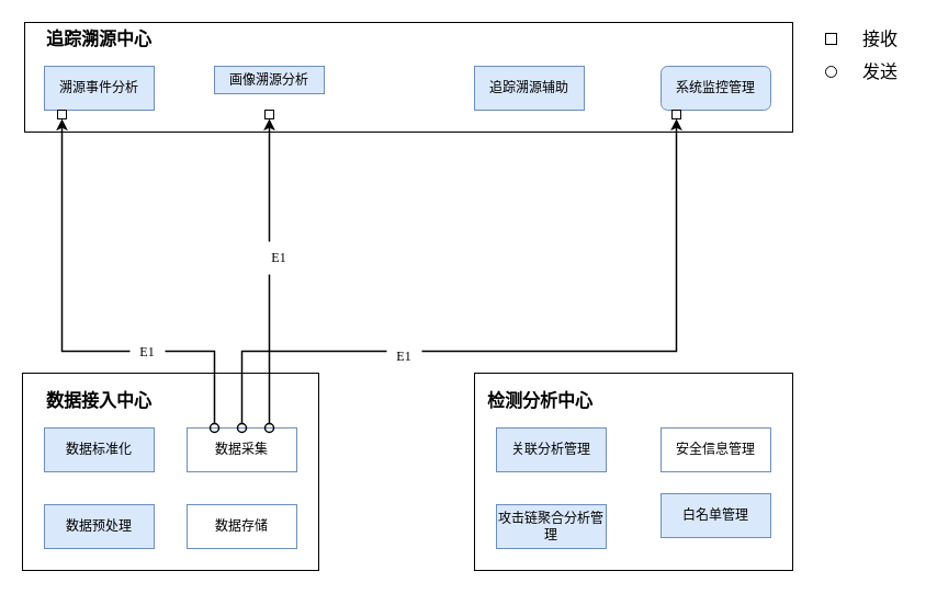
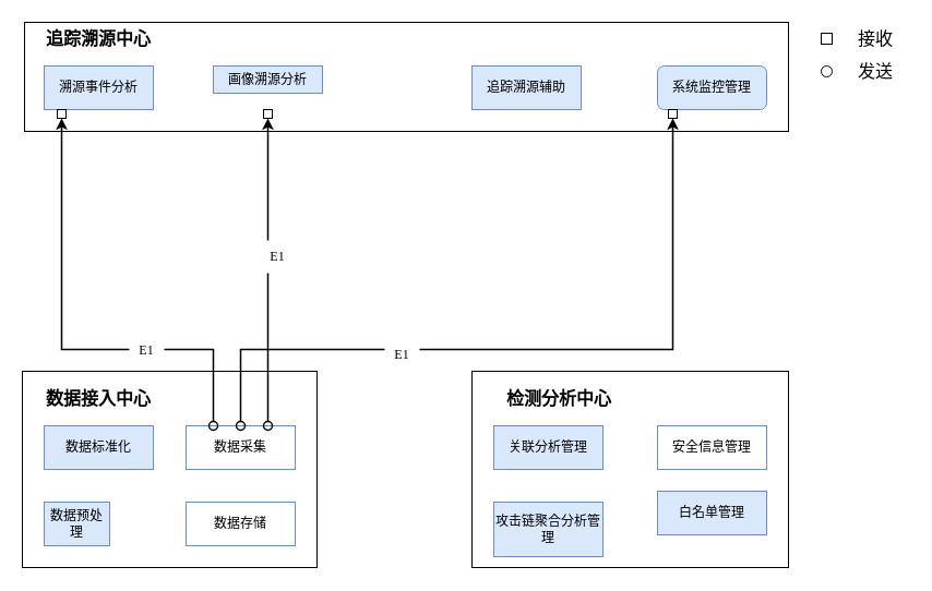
- <mxCell id="18" value="检测分析中心" style="text;html=1;strokeColor=none;fillColor=none;align=center;verticalAlign=middle;whiteSpace=wrap;rounded=0;fontStyle=1;fontSize=16;" vertex="1" parent="1"><mxGeometry x="432" y="350" width="120" height="30" as="geometry" /></mxCell>
+ <mxCell id="18" value="检测分析中心" style="text;html=1;strokeColor=none;fillColor=none;align=center;verticalAlign=middle;whiteSpace=wrap;rounded=0;fontStyle=1;fontSize=16;" vertex="1" parent="1"><mxGeometry x="452" y="350" width="120" height="30" as="geometry" /></mxCell>
- <mxCell id="11" value="数据预处理" style="rounded=0;whiteSpace=wrap;html=1;fillColor=#dae8fc;strokeColor=#6c8ebf;" vertex="1" parent="1"><mxGeometry x="40" y="460" width="100" height="40" as="geometry" /></mxCell>
+ <mxCell id="11" value="数据预处理" style="rounded=0;whiteSpace=wrap;html=1;fillColor=#dae8fc;strokeColor=#6c8ebf;" vertex="1" parent="1"><mxGeometry x="40" y="460" width="60" height="40" as="geometry" /></mxCell>
- <mxCell id="20" value="攻击链聚合分析管理" style="rounded=0;whiteSpace=wrap;html=1;fillColor=#dae8fc;strokeColor=#6c8ebf;" vertex="1" parent="1"><mxGeometry x="452" y="460" width="100" height="40" as="geometry" /></mxCell>
+ <mxCell id="20" value="攻击链聚合分析管理" style="rounded=0;whiteSpace=wrap;html=1;fillColor=#dae8fc;strokeColor=#6c8ebf;" vertex="1" parent="1"><mxGeometry x="452" y="460" width="100" height="50" as="geometry" /></mxCell>
